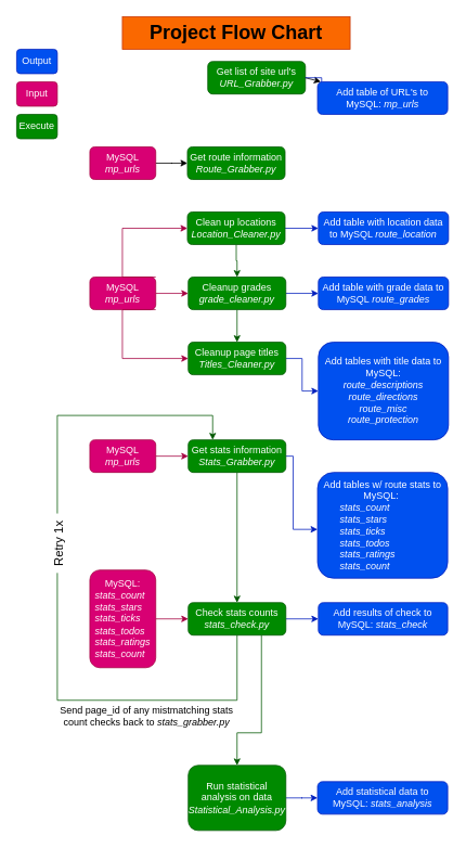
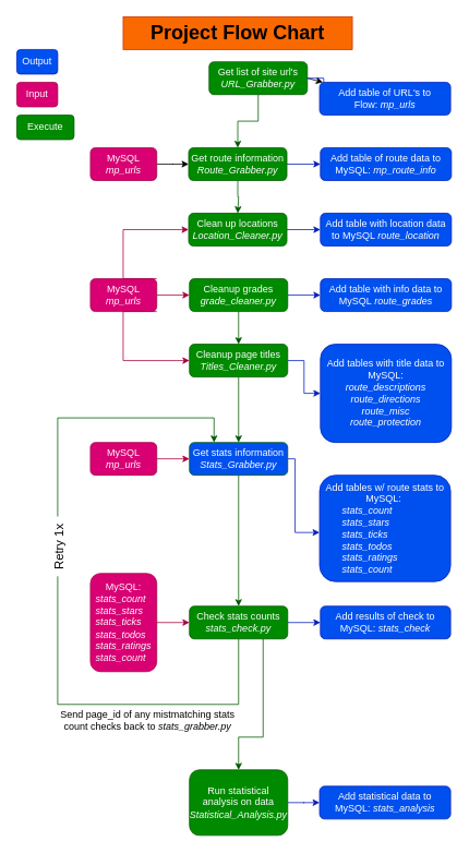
- <mxCell id="20" value="Add table of URL's to MySQL:&amp;nbsp;&lt;i&gt;mp_urls&lt;/i&gt;" style="rounded=1;whiteSpace=wrap;html=1;fillColor=#0050ef;fontColor=#ffffff;strokeColor=#001DBC;" vertex="1" parent="1"><mxGeometry x="390" y="100" width="160" height="40" as="geometry" /></mxCell>
+ <mxCell id="20" value="Add table of URL's to Flow:&amp;nbsp;&lt;i&gt;mp_urls&lt;/i&gt;" style="rounded=1;whiteSpace=wrap;html=1;fillColor=#0050ef;fontColor=#ffffff;strokeColor=#001DBC;" vertex="1" parent="1"><mxGeometry x="390" y="100" width="160" height="40" as="geometry" /></mxCell>
+ <mxCell id="2" value="" style="edgeStyle=orthogonalEdgeStyle;rounded=0;orthogonalLoop=1;jettySize=auto;html=1;fillColor=#008a00;strokeColor=#005700;" edge="1" parent="1" source="3" target="13"><mxGeometry relative="1" as="geometry" /></mxCell>
- <mxCell id="46" value="Execute" style="rounded=1;whiteSpace=wrap;html=1;fillColor=#008a00;fontColor=#ffffff;strokeColor=#005700;" vertex="1" parent="1"><mxGeometry y="140" width="50" height="30" as="geometry" x="20" /></mxCell>
+ <mxCell id="46" value="Execute" style="rounded=1;whiteSpace=wrap;html=1;fillColor=#008a00;fontColor=#ffffff;strokeColor=#005700;" vertex="1" parent="1"><mxGeometry x="20" y="140" width="70" height="30" as="geometry" /></mxCell>
+ <mxCell id="12" value="" style="edgeStyle=orthogonalEdgeStyle;rounded=0;orthogonalLoop=1;jettySize=auto;html=1;fillColor=#0050ef;strokeColor=#001DBC;" edge="1" parent="1" source="13" target="10"><mxGeometry relative="1" as="geometry" /></mxCell>
+ <mxCell id="10" value="Add table of route data to MySQL:&amp;nbsp;&lt;i&gt;mp_route_info&lt;/i&gt;" style="whiteSpace=wrap;html=1;rounded=1;fillColor=#0050ef;fontColor=#ffffff;strokeColor=#001DBC;" vertex="1" parent="1"><mxGeometry x="391" y="180" width="160" height="40" as="geometry" /></mxCell>
+ <mxCell id="11" value="" style="edgeStyle=orthogonalEdgeStyle;rounded=0;orthogonalLoop=1;jettySize=auto;html=1;strokeColor=#005700;entryX=0.5;entryY=0;entryDx=0;entryDy=0;exitX=0.5;exitY=1;exitDx=0;exitDy=0;fillColor=#008a00;" edge="1" parent="1" source="13" target="27"><mxGeometry relative="1" as="geometry"><Array as="points"><mxPoint x="290" y="240" /><mxPoint x="291" y="240" /></Array></mxGeometry></mxCell>
- <mxCell id="26" value="" style="edgeStyle=orthogonalEdgeStyle;rounded=0;orthogonalLoop=1;jettySize=auto;html=1;fillColor=#008a00;strokeColor=#005700;" edge="1" parent="1" source="27" target="33"><mxGeometry relative="1" as="geometry" /></mxCell>
- <mxCell id="34" value="Add table with grade data to MySQL&amp;nbsp;&lt;i style=&quot;--tw-translate-x: 0; --tw-translate-y: 0; --tw-rotate: 0; --tw-skew-x: 0; --tw-skew-y: 0; --tw-scale-x: 1; --tw-scale-y: 1; --tw-pan-x: ; --tw-pan-y: ; --tw-pinch-zoom: ; --tw-scroll-snap-strictness: proximity; --tw-ordinal: ; --tw-slashed-zero: ; --tw-numeric-figure: ; --tw-numeric-spacing: ; --tw-numeric-fraction: ; --tw-ring-inset: ; --tw-ring-offset-width: 0px; --tw-ring-offset-color: #fff; --tw-ring-color: rgb(59 130 246 / .5); --tw-ring-offset-shadow: 0 0 #0000; --tw-ring-shadow: 0 0 #0000; --tw-shadow: 0 0 #0000; --tw-shadow-colored: 0 0 #0000; --tw-blur: ; --tw-brightness: ; --tw-contrast: ; --tw-grayscale: ; --tw-hue-rotate: ; --tw-invert: ; --tw-saturate: ; --tw-sepia: ; --tw-drop-shadow: ; --tw-backdrop-blur: ; --tw-backdrop-brightness: ; --tw-backdrop-contrast: ; --tw-backdrop-grayscale: ; --tw-backdrop-hue-rotate: ; --tw-backdrop-invert: ; --tw-backdrop-opacity: ; --tw-backdrop-saturate: ; --tw-backdrop-sepia: ; border-color: var(--border-color);&quot;&gt;route_grades&lt;/i&gt;" style="whiteSpace=wrap;html=1;rounded=1;fillColor=#0050ef;strokeColor=#001DBC;fontColor=#ffffff;" vertex="1" parent="1"><mxGeometry x="391" y="340" width="160" height="40" as="geometry" /></mxCell>
+ <mxCell id="34" value="Add table with info data to MySQL&amp;nbsp;&lt;i style=&quot;--tw-translate-x: 0; --tw-translate-y: 0; --tw-rotate: 0; --tw-skew-x: 0; --tw-skew-y: 0; --tw-scale-x: 1; --tw-scale-y: 1; --tw-pan-x: ; --tw-pan-y: ; --tw-pinch-zoom: ; --tw-scroll-snap-strictness: proximity; --tw-ordinal: ; --tw-slashed-zero: ; --tw-numeric-figure: ; --tw-numeric-spacing: ; --tw-numeric-fraction: ; --tw-ring-inset: ; --tw-ring-offset-width: 0px; --tw-ring-offset-color: #fff; --tw-ring-color: rgb(59 130 246 / .5); --tw-ring-offset-shadow: 0 0 #0000; --tw-ring-shadow: 0 0 #0000; --tw-shadow: 0 0 #0000; --tw-shadow-colored: 0 0 #0000; --tw-blur: ; --tw-brightness: ; --tw-contrast: ; --tw-grayscale: ; --tw-hue-rotate: ; --tw-invert: ; --tw-saturate: ; --tw-sepia: ; --tw-drop-shadow: ; --tw-backdrop-blur: ; --tw-backdrop-brightness: ; --tw-backdrop-contrast: ; --tw-backdrop-grayscale: ; --tw-backdrop-hue-rotate: ; --tw-backdrop-invert: ; --tw-backdrop-opacity: ; --tw-backdrop-saturate: ; --tw-backdrop-sepia: ; border-color: var(--border-color);&quot;&gt;route_grades&lt;/i&gt;" style="whiteSpace=wrap;html=1;rounded=1;fillColor=#0050ef;strokeColor=#001DBC;fontColor=#ffffff;" vertex="1" parent="1"><mxGeometry x="391" y="340" width="160" height="40" as="geometry" /></mxCell>
+ <mxCell id="36" value="" style="edgeStyle=orthogonalEdgeStyle;rounded=0;orthogonalLoop=1;jettySize=auto;html=1;fillColor=#008a00;strokeColor=#005700;" edge="1" parent="1" source="37" target="7"><mxGeometry relative="1" as="geometry" /></mxCell>
- <mxCell id="7" value="Get stats information&lt;br&gt;&lt;i&gt;Stats_Grabber.py&lt;/i&gt;" style="rounded=1;whiteSpace=wrap;html=1;strokeColor=#005700;fillColor=#008a00;fontColor=#ffffff;" vertex="1" parent="1"><mxGeometry x="231" y="540" width="120" height="40" as="geometry" /></mxCell>
+ <mxCell id="7" value="Get stats information&lt;br&gt;&lt;i&gt;Stats_Grabber.py&lt;/i&gt;" style="rounded=1;whiteSpace=wrap;html=1;strokeColor=#005700;fillColor=#0050ef;fontColor=#ffffff;" vertex="1" parent="1"><mxGeometry x="231" y="540" width="120" height="40" as="geometry" /></mxCell>
